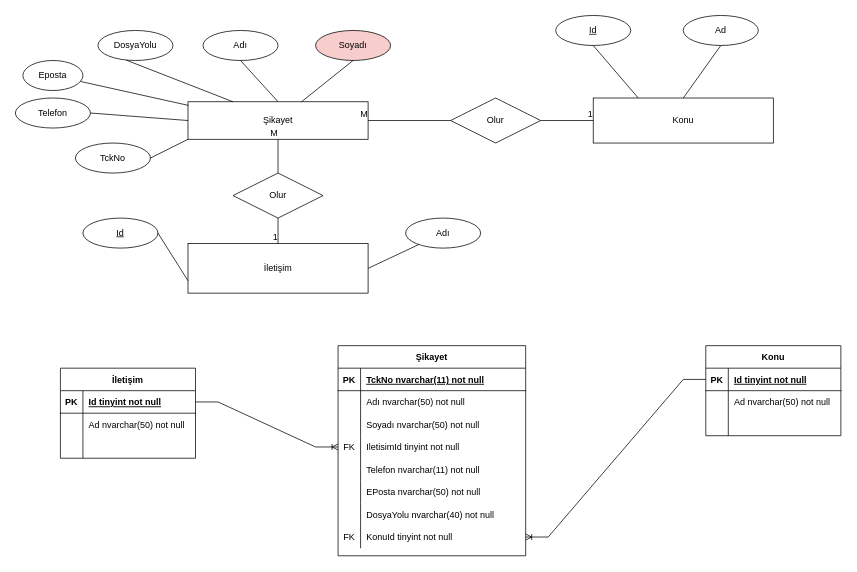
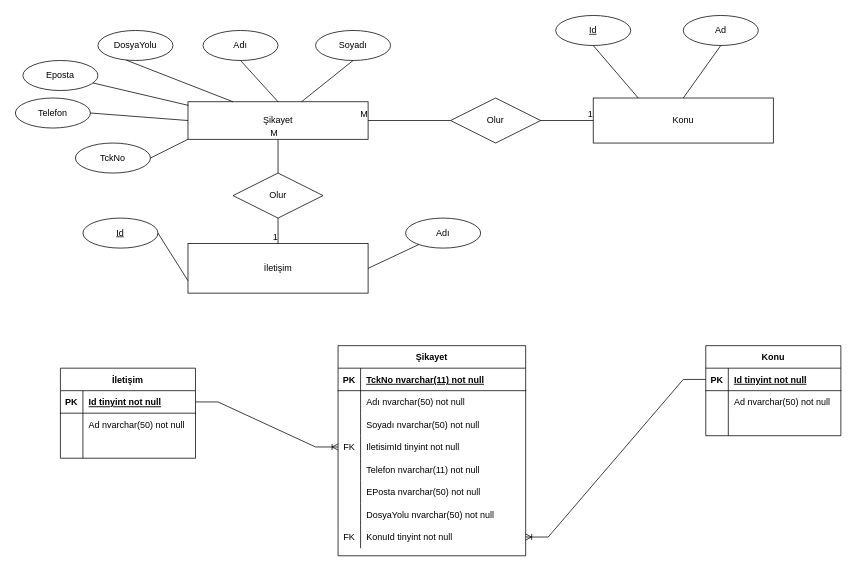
- <mxCell id="10" value="Soyadı" style="ellipse;whiteSpace=wrap;html=1;align=center;fillColor=#f8cecc;" vertex="1" parent="1"><mxGeometry x="420" y="40" width="100" height="40" as="geometry" /></mxCell>
+ <mxCell id="10" value="Soyadı" style="ellipse;whiteSpace=wrap;html=1;align=center;" vertex="1" parent="1"><mxGeometry x="420" y="40" width="100" height="40" as="geometry" /></mxCell>
- <mxCell id="17" value="Eposta" style="ellipse;whiteSpace=wrap;html=1;align=center;" vertex="1" parent="1"><mxGeometry x="30" y="80" width="80" height="40" as="geometry" /></mxCell>
+ <mxCell id="17" value="Eposta" style="ellipse;whiteSpace=wrap;html=1;align=center;" vertex="1" parent="1"><mxGeometry x="30" y="80" width="100" height="40" as="geometry" /></mxCell>
- <mxCell id="56" value="DosyaYolu nvarchar(40) not null" style="shape=partialRectangle;connectable=0;fillColor=none;top=0;left=0;bottom=0;right=0;align=left;spacingLeft=6;overflow=hidden;" vertex="1" parent="54"><mxGeometry x="30" width="220" height="30" as="geometry"><mxRectangle width="220" height="30" as="alternateBounds" /></mxGeometry></mxCell>
+ <mxCell id="56" value="DosyaYolu nvarchar(50) not null" style="shape=partialRectangle;connectable=0;fillColor=none;top=0;left=0;bottom=0;right=0;align=left;spacingLeft=6;overflow=hidden;" vertex="1" parent="54"><mxGeometry x="30" width="220" height="30" as="geometry"><mxRectangle width="220" height="30" as="alternateBounds" /></mxGeometry></mxCell>
